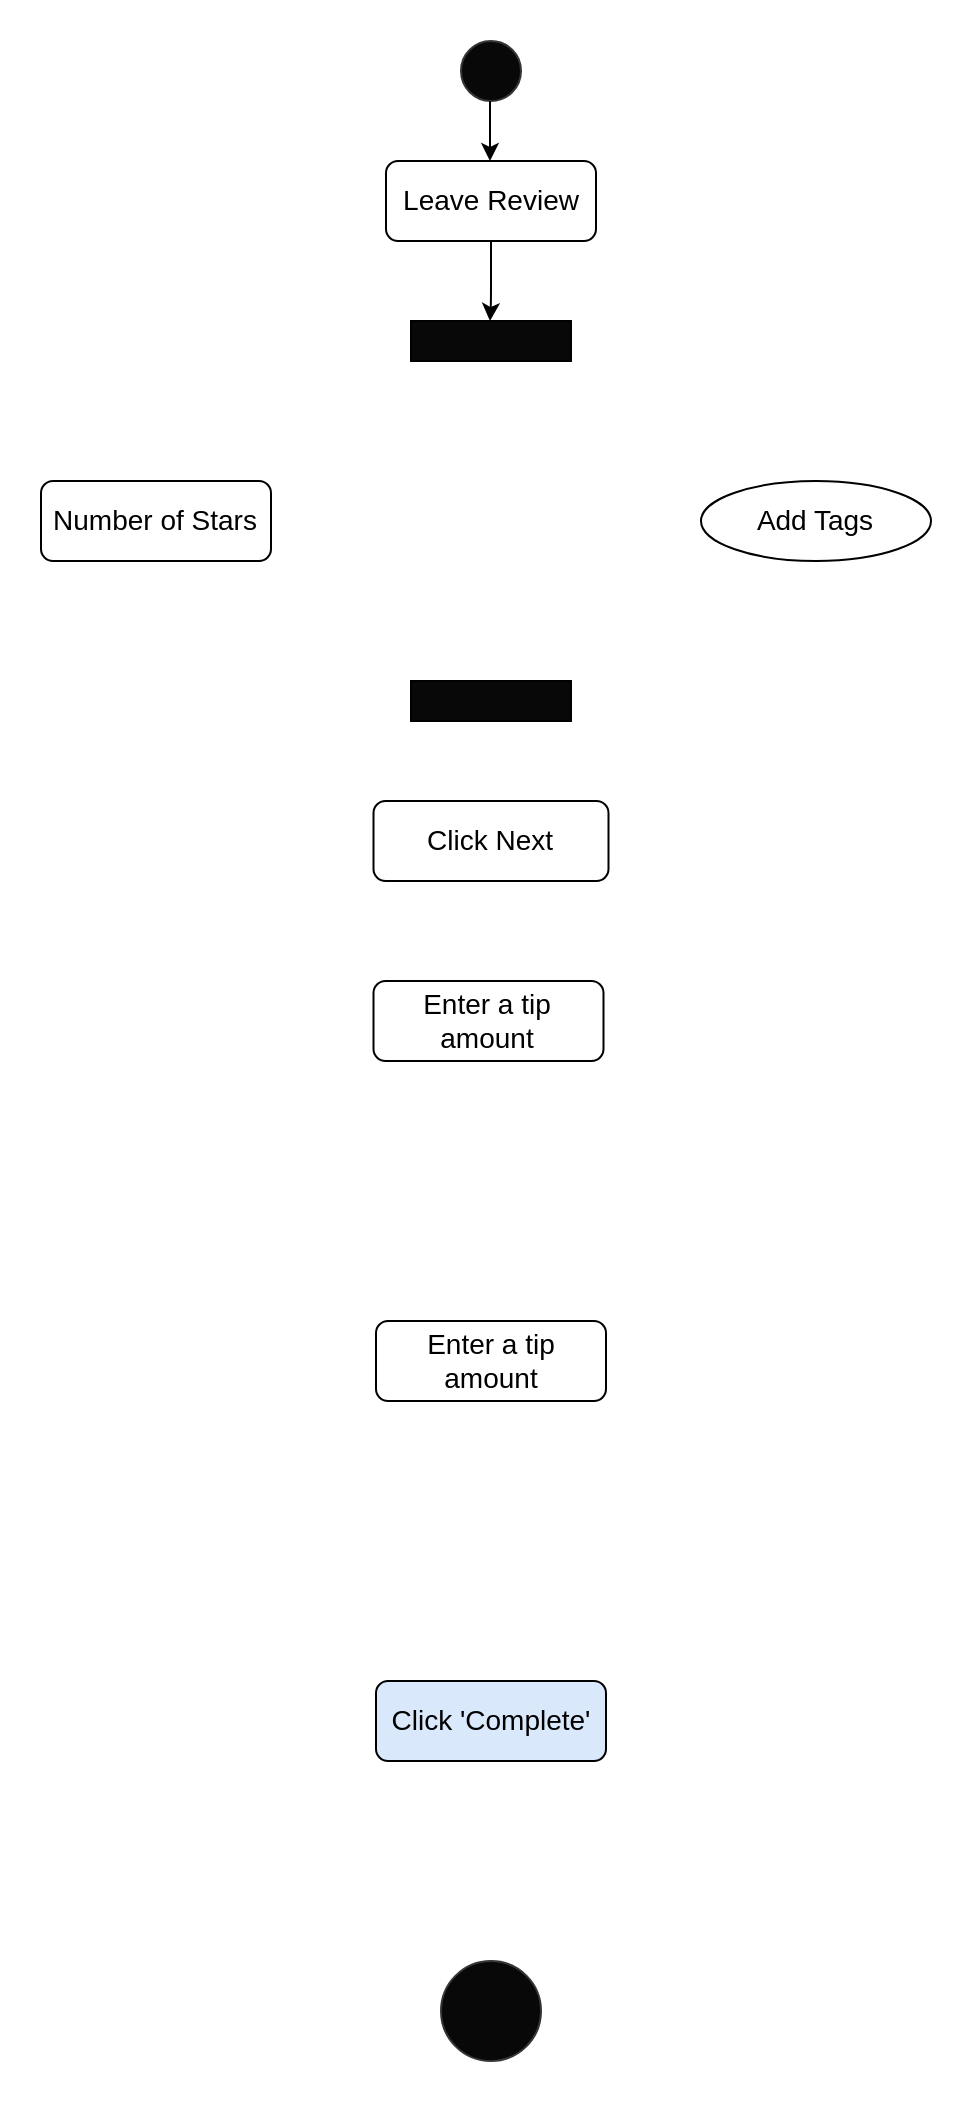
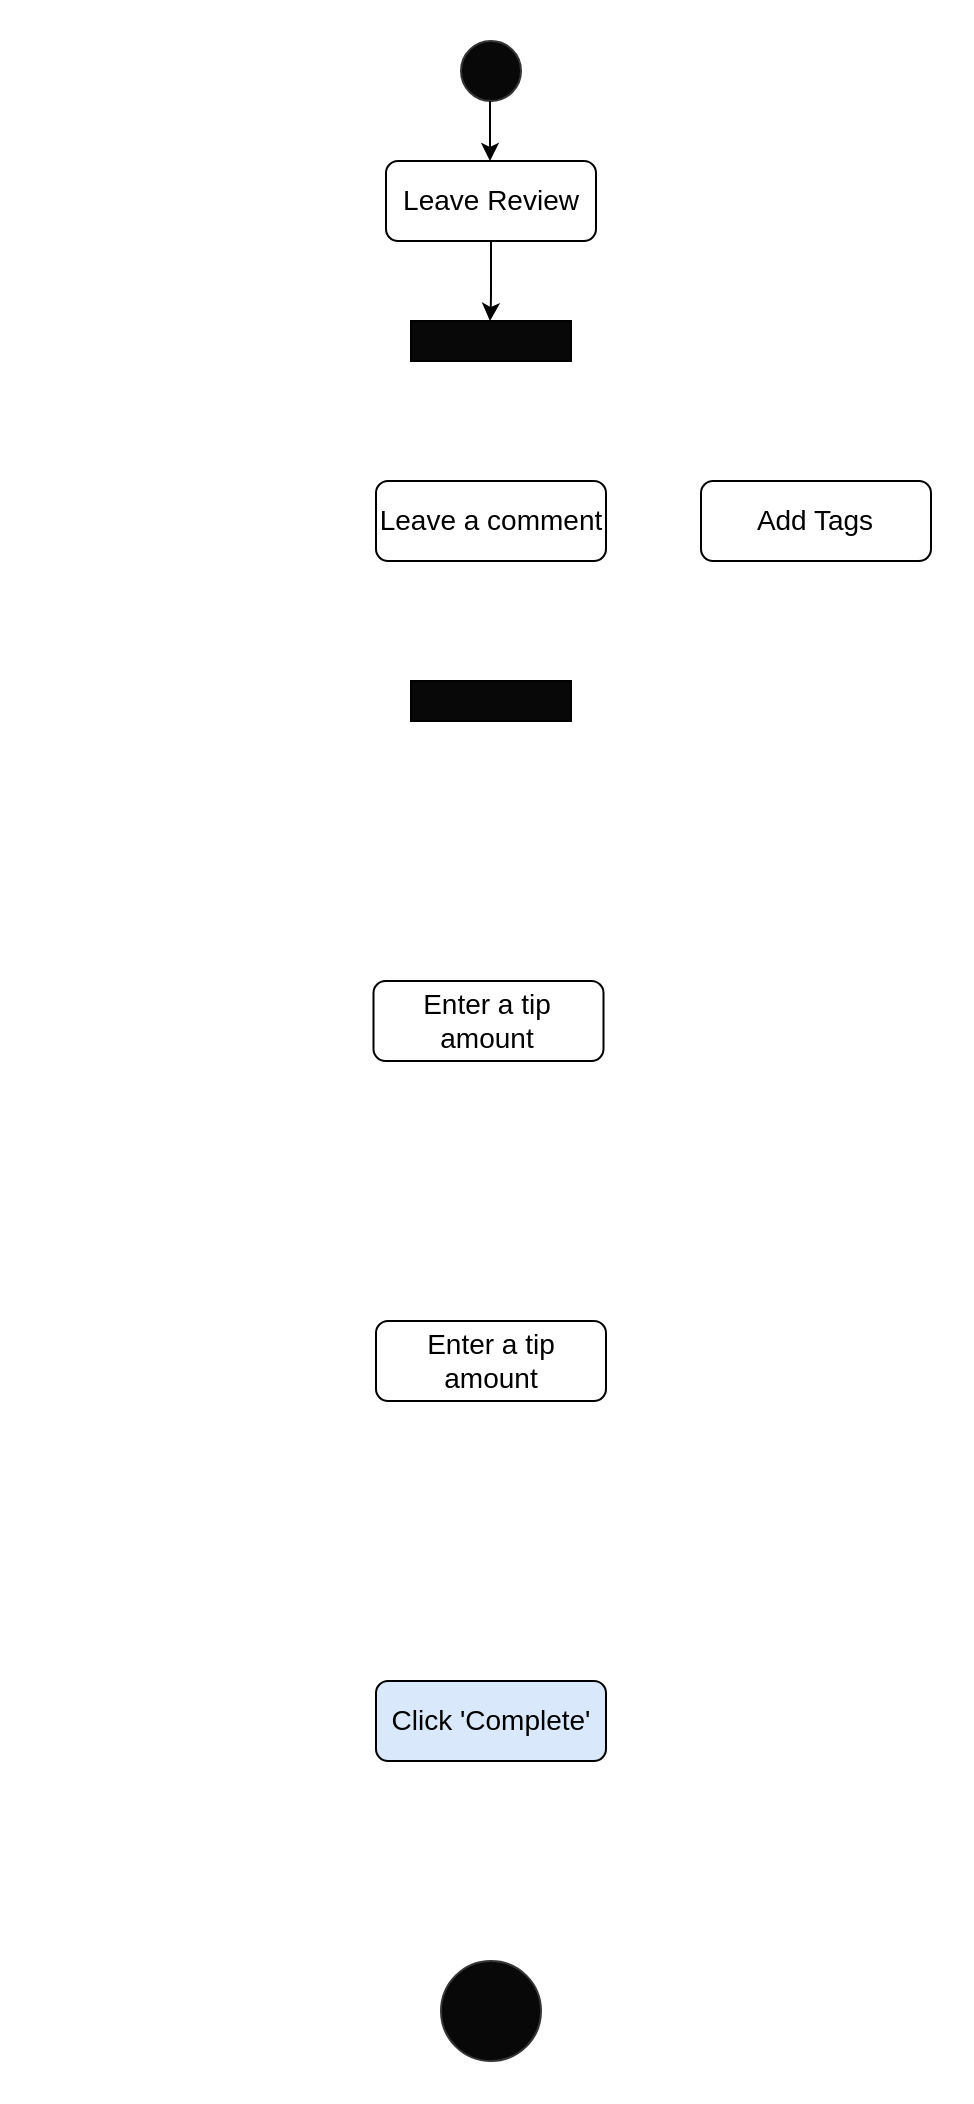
- <mxCell id="7" value="&lt;font style=&quot;font-size: 14px&quot;&gt;Number of Stars&lt;/font&gt;" style="rounded=1;whiteSpace=wrap;html=1;" vertex="1" parent="1"><mxGeometry x="20" y="240" width="115" height="40" as="geometry" /></mxCell>
+ <mxCell id="8" value="&lt;font style=&quot;font-size: 14px&quot;&gt;Leave a comment&lt;/font&gt;" style="rounded=1;whiteSpace=wrap;html=1;" vertex="1" parent="1"><mxGeometry x="187.5" y="240" width="115" height="40" as="geometry" /></mxCell>
- <mxCell id="9" value="&lt;font style=&quot;font-size: 14px&quot;&gt;Add Tags&lt;/font&gt;" style="ellipse;whiteSpace=wrap;html=1;" vertex="1" parent="1"><mxGeometry x="350" y="240" width="115" height="40" as="geometry" /></mxCell>
+ <mxCell id="9" value="&lt;font style=&quot;font-size: 14px&quot;&gt;Add Tags&lt;/font&gt;" style="rounded=1;whiteSpace=wrap;html=1;" vertex="1" parent="1"><mxGeometry x="350" y="240" width="115" height="40" as="geometry" /></mxCell>
- <mxCell id="11" value="&lt;font style=&quot;font-size: 14px&quot;&gt;Click Next&lt;/font&gt;" style="rounded=1;whiteSpace=wrap;html=1;" vertex="1" parent="1"><mxGeometry x="186.25" y="400" width="117.5" height="40" as="geometry" /></mxCell>
